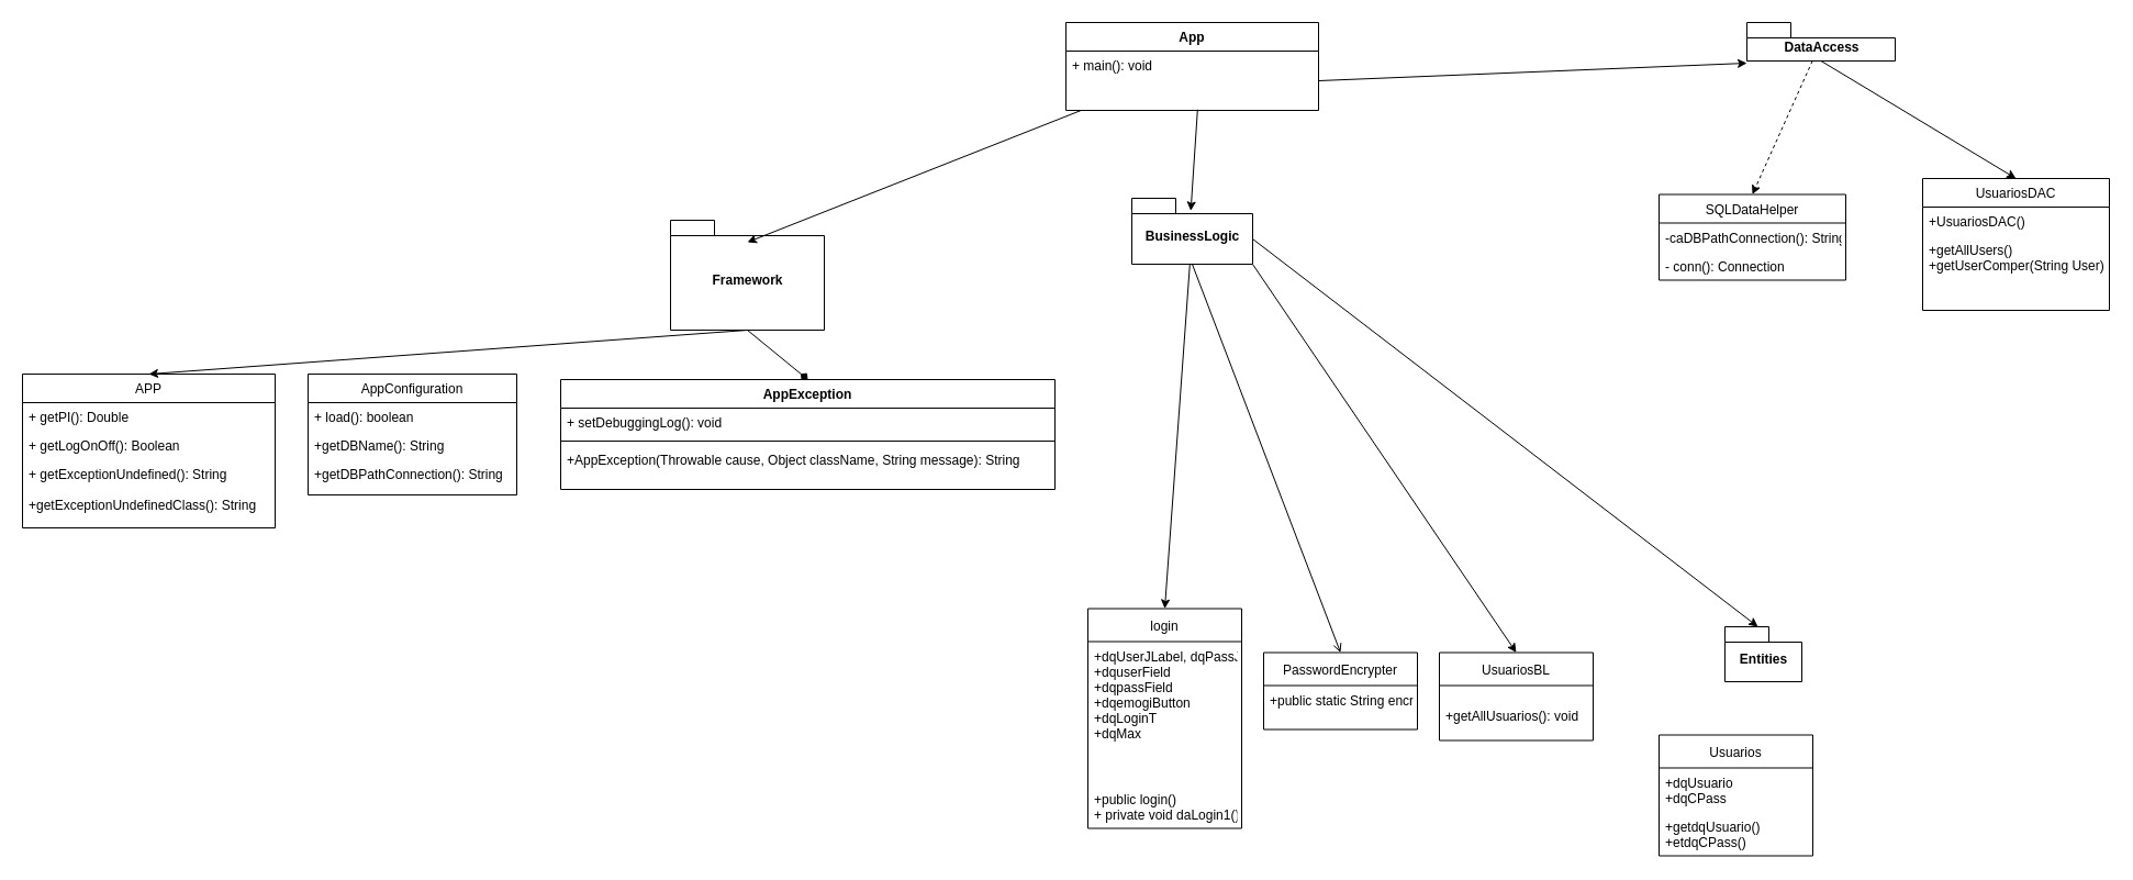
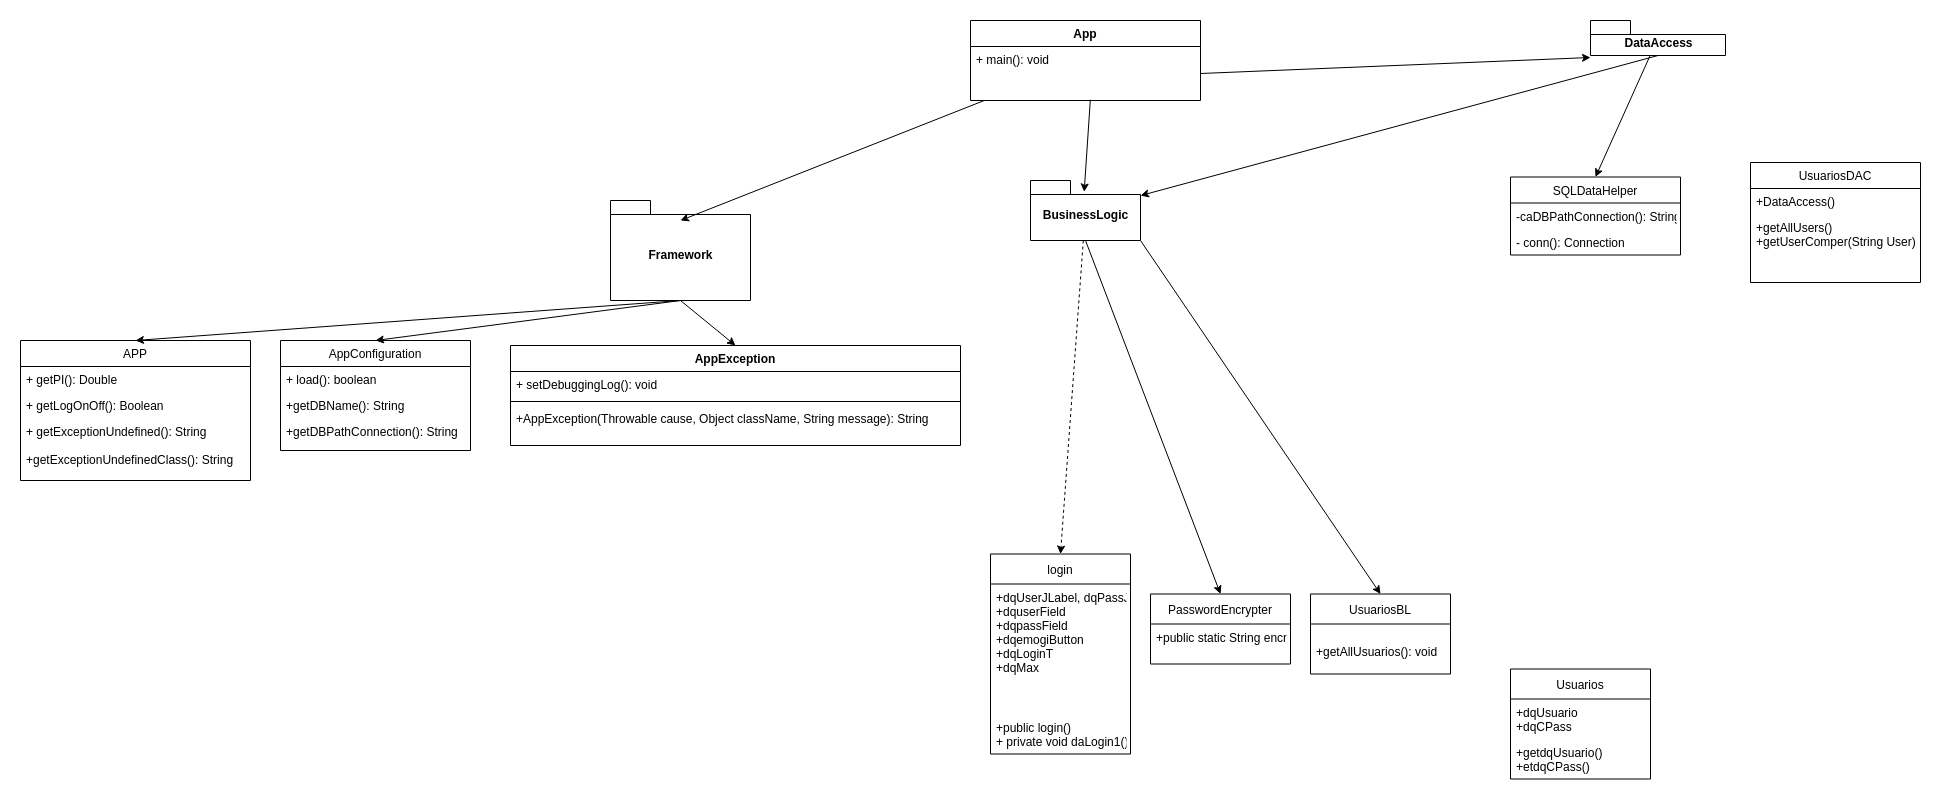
- <mxCell id="12" style="edgeStyle=none;html=1;exitX=0.5;exitY=1;exitDx=0;exitDy=0;exitPerimeter=0;entryX=0.5;entryY=0;entryDx=0;entryDy=0;" edge="1" parent="1" source="13" target="40"><mxGeometry relative="1" as="geometry" /></mxCell>
+ <mxCell id="12" style="edgeStyle=none;html=1;exitX=0.5;exitY=1;exitDx=0;exitDy=0;exitPerimeter=0;" edge="1" parent="1" source="13" target="6"><mxGeometry relative="1" as="geometry" /></mxCell>
- <mxCell id="11" style="edgeStyle=none;html=1;entryX=0.5;entryY=0;entryDx=0;entryDy=0;dashed=1;" edge="1" parent="1" source="13" target="14"><mxGeometry relative="1" as="geometry" /></mxCell>
+ <mxCell id="11" style="edgeStyle=none;html=1;entryX=0.5;entryY=0;entryDx=0;entryDy=0;" edge="1" parent="1" source="13" target="14"><mxGeometry relative="1" as="geometry" /></mxCell>
- <mxCell id="41" value="+UsuariosDAC()" style="text;strokeColor=none;fillColor=none;align=left;verticalAlign=top;spacingLeft=4;spacingRight=4;overflow=hidden;rotatable=0;points=[[0,0.5],[1,0.5]];portConstraint=eastwest;" vertex="1" parent="40"><mxGeometry y="26" width="170" height="26" as="geometry" /></mxCell>
+ <mxCell id="41" value="+DataAccess()" style="text;strokeColor=none;fillColor=none;align=left;verticalAlign=top;spacingLeft=4;spacingRight=4;overflow=hidden;rotatable=0;points=[[0,0.5],[1,0.5]];portConstraint=eastwest;" vertex="1" parent="40"><mxGeometry y="26" width="170" height="26" as="geometry" /></mxCell>
+ <mxCell id="46" value="" style="endArrow=classic;html=1;exitX=0.5;exitY=1;exitDx=0;exitDy=0;exitPerimeter=0;entryX=0.5;entryY=0;entryDx=0;entryDy=0;" edge="1" parent="1" source="17" target="22"><mxGeometry width="50" height="50" relative="1" as="geometry"><mxPoint x="550" y="420" as="sourcePoint" /><mxPoint x="600" y="370" as="targetPoint" /></mxGeometry></mxCell>
- <mxCell id="45" value="" style="endArrow=diamond;html=1;exitX=0.5;exitY=1;exitDx=0;exitDy=0;exitPerimeter=0;entryX=0.5;entryY=0;entryDx=0;entryDy=0;" edge="1" parent="1" source="17" target="26"><mxGeometry width="50" height="50" relative="1" as="geometry"><mxPoint x="550" y="420" as="sourcePoint" /><mxPoint x="600" y="370" as="targetPoint" /></mxGeometry></mxCell>
+ <mxCell id="45" value="" style="endArrow=classic;html=1;exitX=0.5;exitY=1;exitDx=0;exitDy=0;exitPerimeter=0;entryX=0.5;entryY=0;entryDx=0;entryDy=0;" edge="1" parent="1" source="17" target="26"><mxGeometry width="50" height="50" relative="1" as="geometry"><mxPoint x="550" y="420" as="sourcePoint" /><mxPoint x="600" y="370" as="targetPoint" /></mxGeometry></mxCell>
- <mxCell id="5" style="edgeStyle=none;html=1;exitX=0;exitY=0;exitDx=110;exitDy=37;exitPerimeter=0;entryX=0.429;entryY=0;entryDx=0;entryDy=0;entryPerimeter=0;" edge="1" parent="1" source="6" target="7"><mxGeometry relative="1" as="geometry" /></mxCell>
- <mxCell id="2" value="" style="edgeStyle=none;html=1;entryX=0.5;entryY=0;entryDx=0;entryDy=0;" parent="1" source="6" edge="1" target="35"><mxGeometry relative="1" as="geometry"><mxPoint x="1155" y="570" as="targetPoint" /></mxGeometry></mxCell>
+ <mxCell id="2" value="" style="edgeStyle=none;html=1;entryX=0.5;entryY=0;entryDx=0;entryDy=0;dashed=1;" parent="1" source="6" edge="1" target="35"><mxGeometry relative="1" as="geometry"><mxPoint x="1155" y="570" as="targetPoint" /></mxGeometry></mxCell>
- <mxCell id="3" style="edgeStyle=none;html=1;exitX=0.5;exitY=1;exitDx=0;exitDy=0;exitPerimeter=0;entryX=0.5;entryY=0;entryDx=0;entryDy=0;endArrow=open;" edge="1" parent="1" source="6" target="33"><mxGeometry relative="1" as="geometry" /></mxCell>
+ <mxCell id="3" style="edgeStyle=none;html=1;exitX=0.5;exitY=1;exitDx=0;exitDy=0;exitPerimeter=0;entryX=0.5;entryY=0;entryDx=0;entryDy=0;" edge="1" parent="1" source="6" target="33"><mxGeometry relative="1" as="geometry" /></mxCell>
- <mxCell id="7" value="Entities" style="shape=folder;fontStyle=1;spacingTop=10;tabWidth=40;tabHeight=14;tabPosition=left;html=1;" parent="1" vertex="1"><mxGeometry x="1570" y="570" width="70" height="50" as="geometry" /></mxCell>
